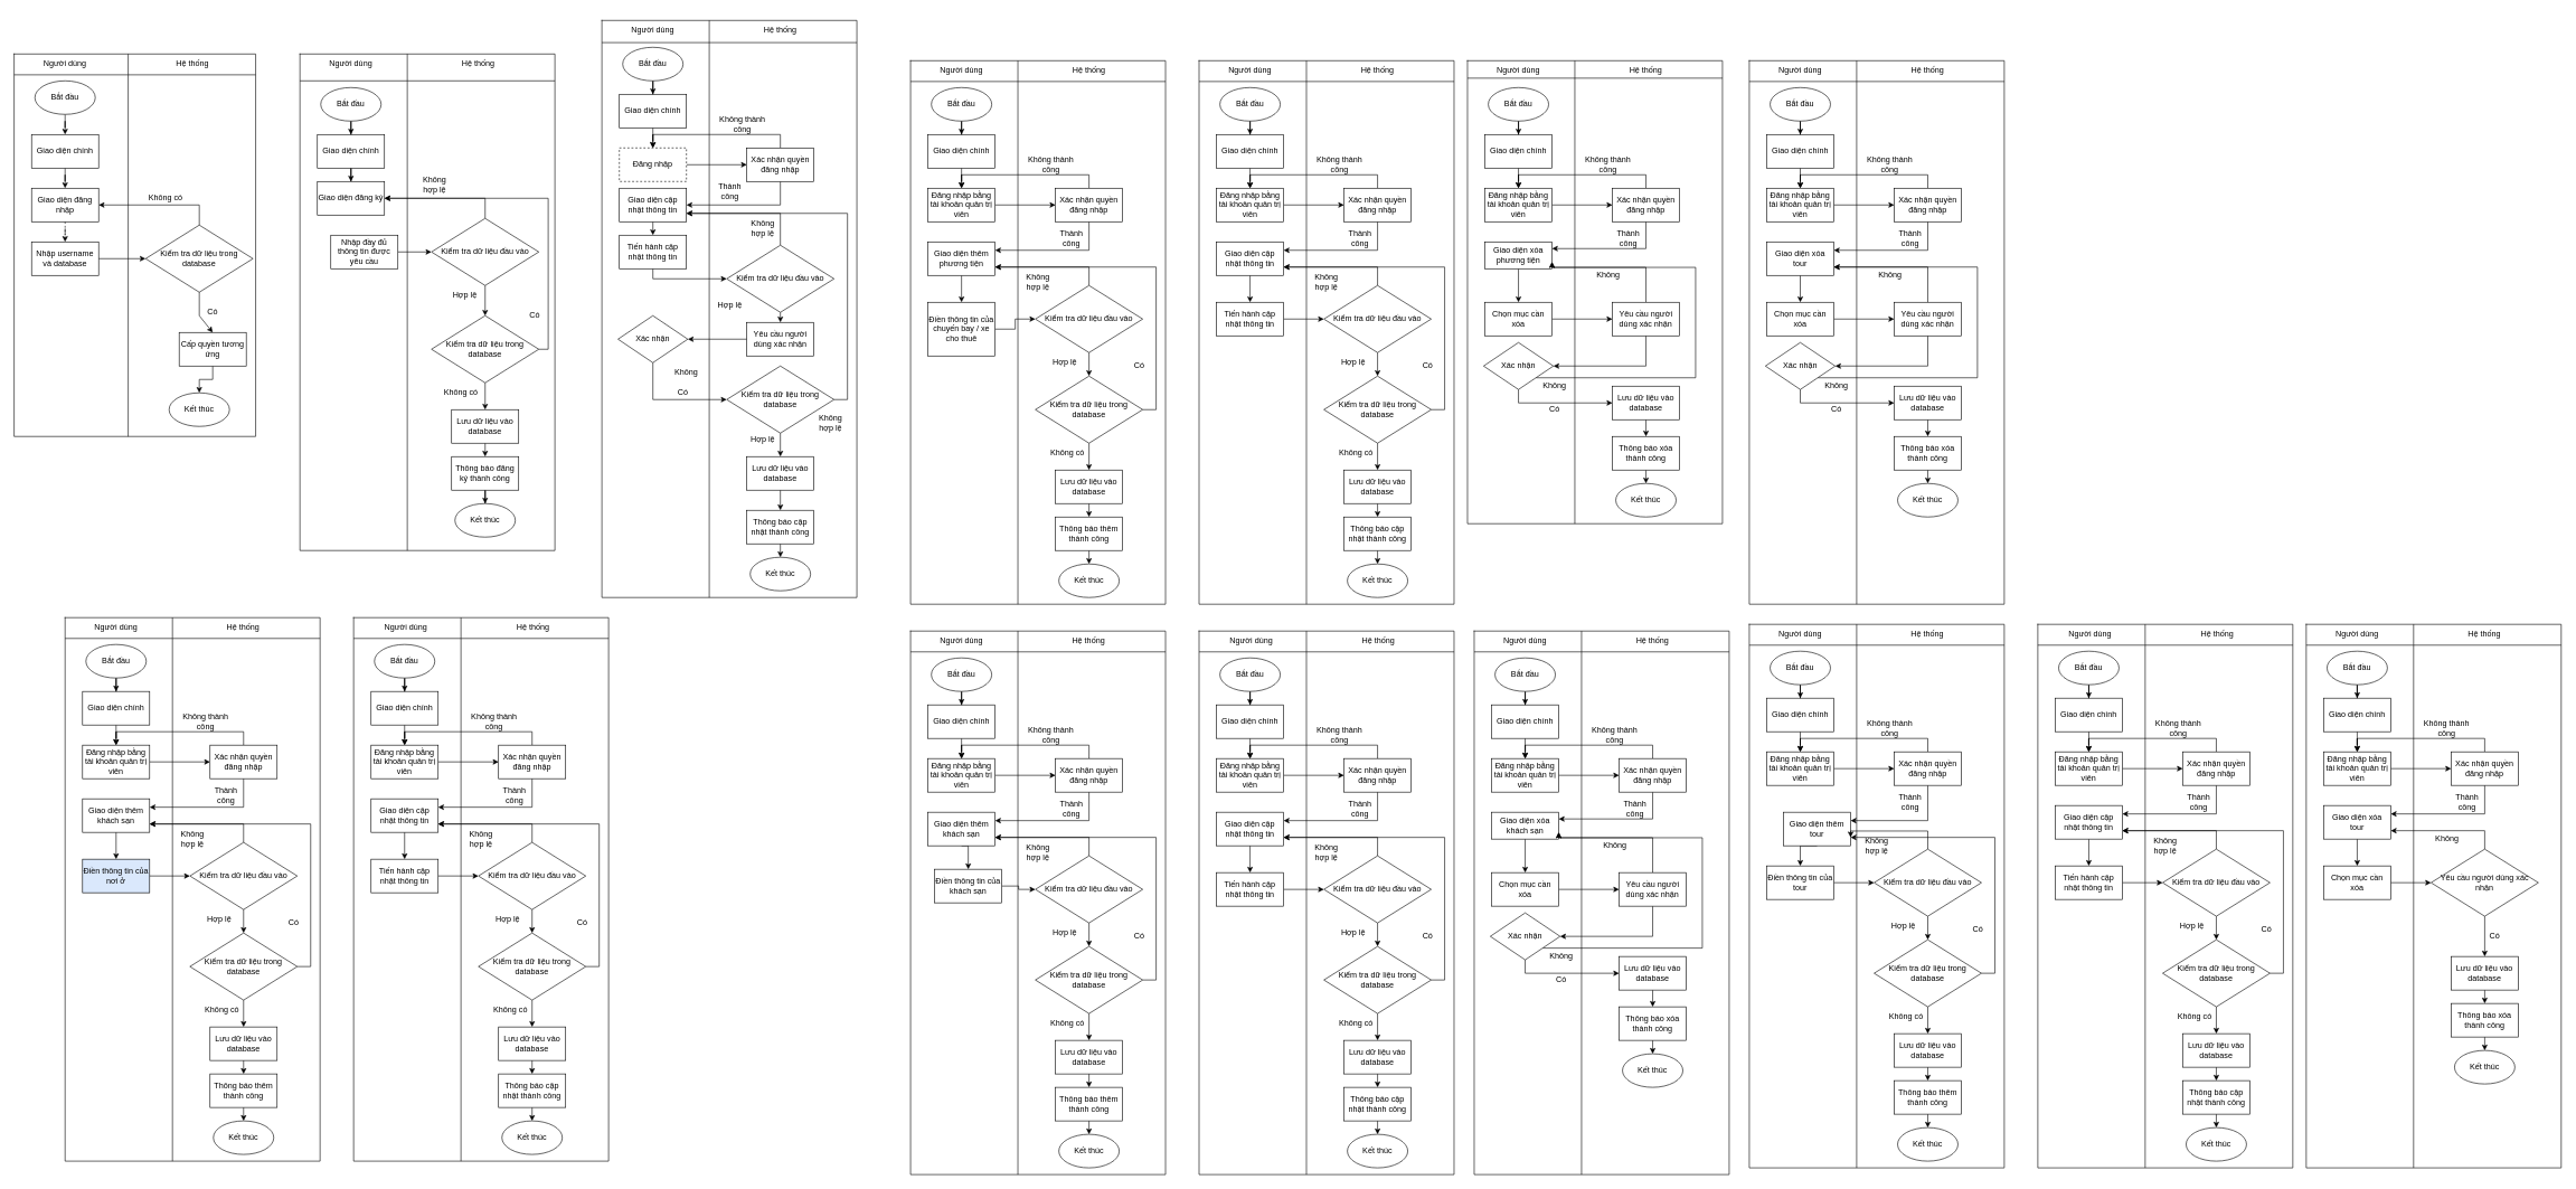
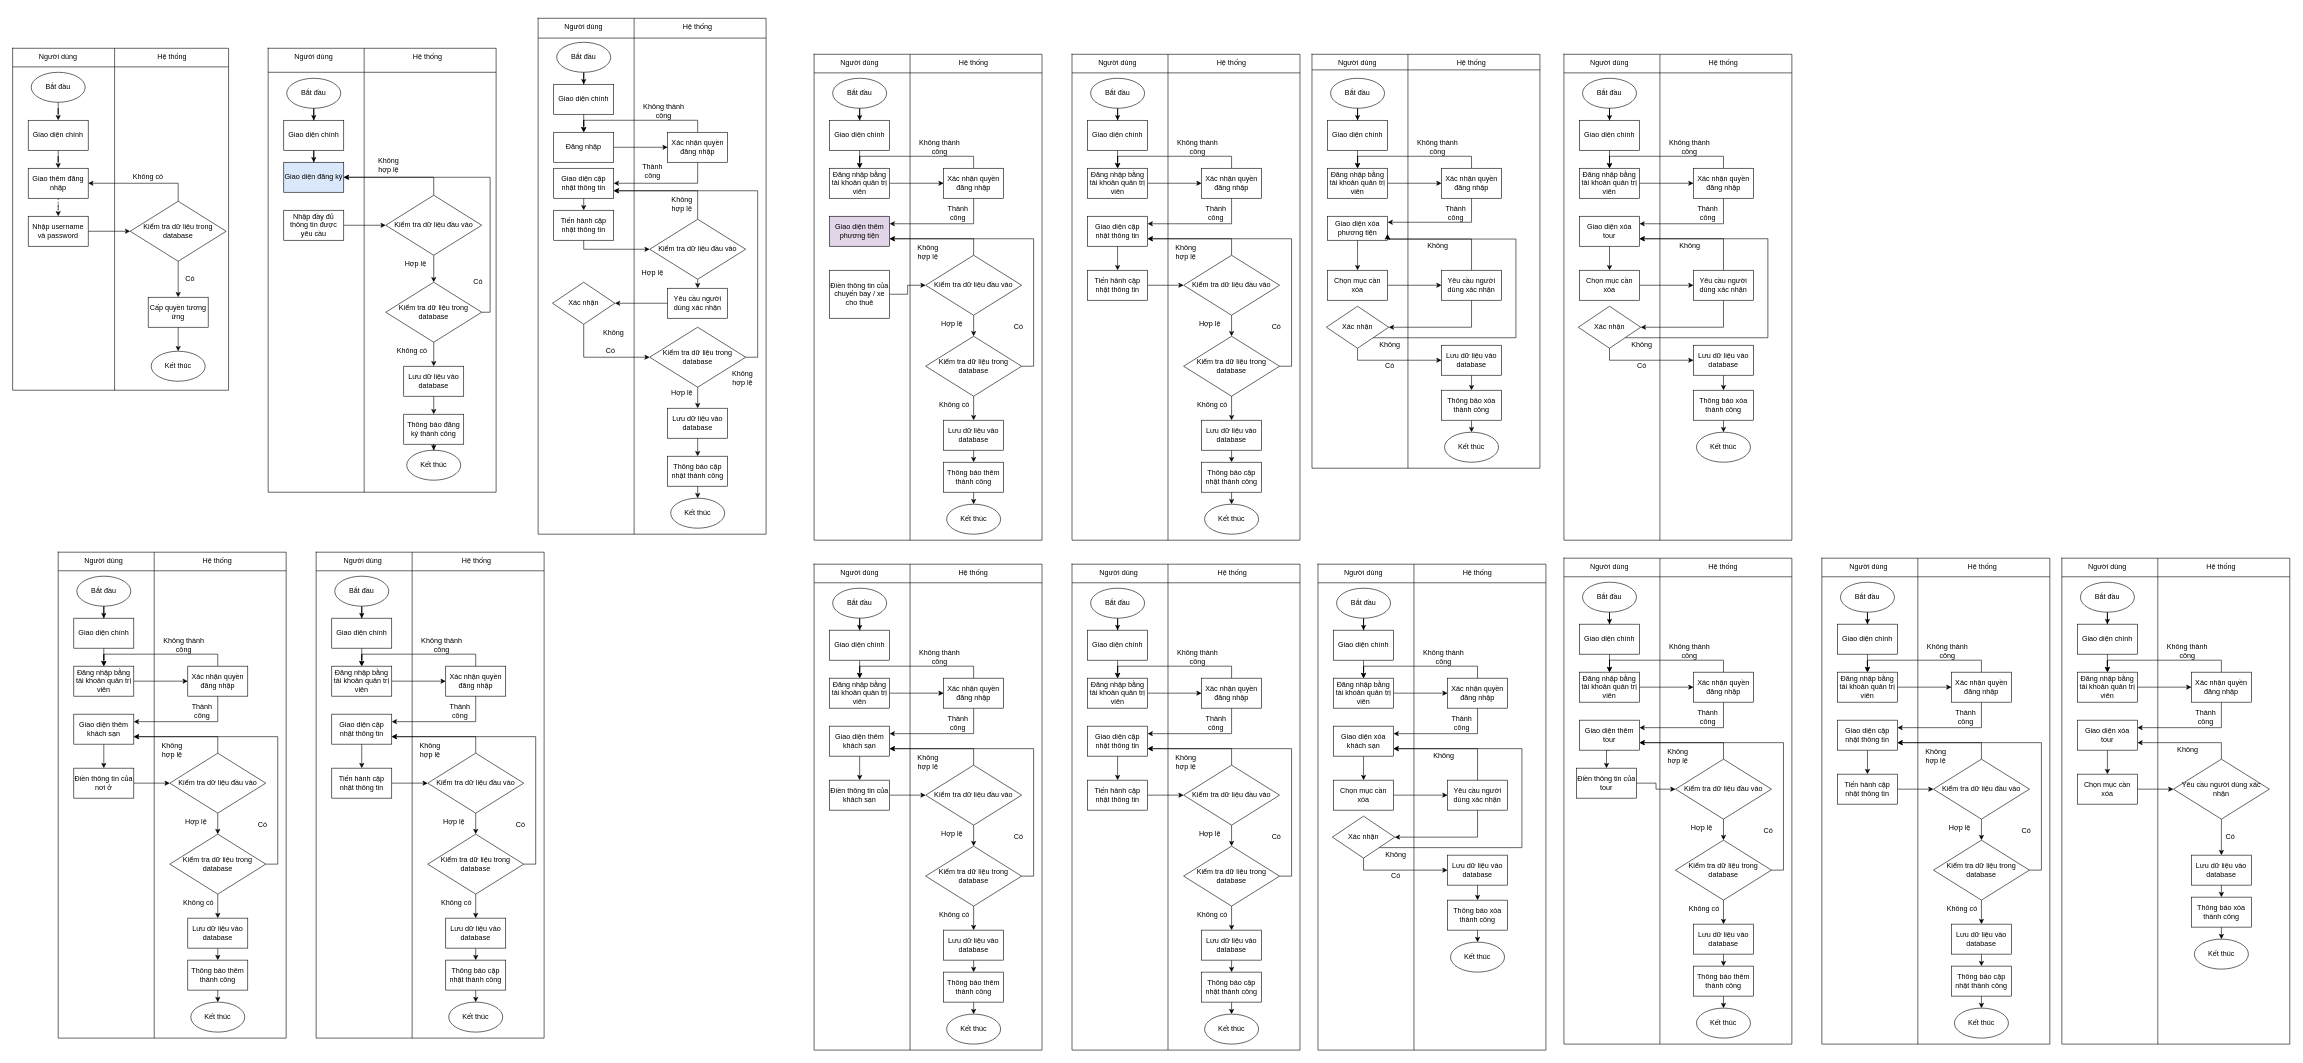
- <mxCell id="68" value="Đăng nhập" style="rounded=1;whiteSpace=wrap;html=1;arcSize=0;dashed=1;" parent="1" vertex="1"><mxGeometry x="922" y="220" width="100" height="50" as="geometry" /></mxCell>
+ <mxCell id="68" value="Đăng nhập" style="rounded=1;whiteSpace=wrap;html=1;arcSize=0;" parent="1" vertex="1"><mxGeometry x="922" y="220" width="100" height="50" as="geometry" /></mxCell>
- <mxCell id="36" value="Giao diện đăng ký" style="rounded=1;whiteSpace=wrap;html=1;arcSize=0;" parent="1" vertex="1"><mxGeometry x="472" y="270" width="100" height="50" as="geometry" /></mxCell>
+ <mxCell id="36" value="Giao diện đăng ký" style="rounded=1;whiteSpace=wrap;html=1;arcSize=0;fillColor=#dae8fc;" parent="1" vertex="1"><mxGeometry x="472" y="270" width="100" height="50" as="geometry" /></mxCell>
- <mxCell id="12" value="Giao diện đăng nhập" style="rounded=1;whiteSpace=wrap;html=1;arcSize=0;" parent="1" vertex="1"><mxGeometry x="46" y="280" width="100" height="50" as="geometry" /></mxCell>
+ <mxCell id="12" value="Giao thêm đăng nhập" style="rounded=1;whiteSpace=wrap;html=1;arcSize=0;" parent="1" vertex="1"><mxGeometry x="46" y="280" width="100" height="50" as="geometry" /></mxCell>
- <mxCell id="38" value="Nhập đầy đủ thông tin được yêu cầu" style="rounded=1;whiteSpace=wrap;html=1;arcSize=0;" parent="1" vertex="1"><mxGeometry x="492" y="350" width="100" height="50" as="geometry" /></mxCell>
+ <mxCell id="38" value="Nhập đầy đủ thông tin được yêu cầu" style="rounded=1;whiteSpace=wrap;html=1;arcSize=0;" parent="1" vertex="1"><mxGeometry x="472" y="350" width="100" height="50" as="geometry" /></mxCell>
- <mxCell id="14" value="Nhập username và database" style="rounded=1;whiteSpace=wrap;html=1;arcSize=0;" parent="1" vertex="1"><mxGeometry x="46" y="360" width="100" height="50" as="geometry" /></mxCell>
+ <mxCell id="14" value="Nhập username và password" style="rounded=1;whiteSpace=wrap;html=1;arcSize=0;" parent="1" vertex="1"><mxGeometry x="46" y="360" width="100" height="50" as="geometry" /></mxCell>
- <mxCell id="115" value="Giao diện thêm phương tiện" style="rounded=1;whiteSpace=wrap;html=1;arcSize=0;" parent="1" vertex="1"><mxGeometry x="1382" y="360" width="100" height="50" as="geometry" /></mxCell>
+ <mxCell id="115" value="Giao diện thêm phương tiện" style="rounded=1;whiteSpace=wrap;html=1;arcSize=0;fillColor=#e1d5e7;" parent="1" vertex="1"><mxGeometry x="1382" y="360" width="100" height="50" as="geometry" /></mxCell>
- <mxCell id="114" style="edgeStyle=orthogonalEdgeStyle;rounded=0;orthogonalLoop=1;jettySize=auto;html=1;exitX=0.5;exitY=1;exitDx=0;exitDy=0;entryX=0.5;entryY=0;entryDx=0;entryDy=0;" parent="1" source="115" target="172" edge="1"><mxGeometry relative="1" as="geometry" /></mxCell>
- <mxCell id="21" value="Cấp quyền tương ứng" style="rounded=1;whiteSpace=wrap;html=1;arcSize=0;" parent="1" vertex="1"><mxGeometry x="266" y="495" width="100" height="50" as="geometry" /></mxCell>
+ <mxCell id="21" value="Cấp quyền tương ứng" style="rounded=1;whiteSpace=wrap;html=1;arcSize=0;" parent="1" vertex="1"><mxGeometry x="246" y="495" width="100" height="50" as="geometry" /></mxCell>
- <mxCell id="46" value="Thông báo đăng ký thành công" style="rounded=1;whiteSpace=wrap;html=1;arcSize=0;" parent="1" vertex="1"><mxGeometry x="672" y="680" width="100" height="50" as="geometry" /></mxCell>
+ <mxCell id="46" value="Thông báo đăng ký thành công" style="rounded=1;whiteSpace=wrap;html=1;arcSize=0;" parent="1" vertex="1"><mxGeometry x="672" y="690" width="100" height="50" as="geometry" /></mxCell>
- <mxCell id="545" value="Giao diện xóa khách sạn" style="rounded=1;whiteSpace=wrap;html=1;arcSize=0;" parent="1" vertex="1"><mxGeometry x="2222" y="1210" width="100" height="40" as="geometry" /></mxCell>
+ <mxCell id="545" value="Giao diện xóa khách sạn" style="rounded=1;whiteSpace=wrap;html=1;arcSize=0;" parent="1" vertex="1"><mxGeometry x="2222" y="1210" width="100" height="50" as="geometry" /></mxCell>
- <mxCell id="379" value="Giao diện thêm tour" style="rounded=1;whiteSpace=wrap;html=1;arcSize=0;" parent="1" vertex="1"><mxGeometry x="2657" y="1210" width="100" height="50" as="geometry" /></mxCell>
+ <mxCell id="379" value="Giao diện thêm tour" style="rounded=1;whiteSpace=wrap;html=1;arcSize=0;" parent="1" vertex="1"><mxGeometry x="2632" y="1200" width="100" height="50" as="geometry" /></mxCell>
- <mxCell id="278" value="Điền thông tin của nơi ở" style="rounded=1;whiteSpace=wrap;html=1;arcSize=0;fillColor=#dae8fc;" parent="1" vertex="1"><mxGeometry x="122" y="1280" width="100" height="50" as="geometry" /></mxCell>
+ <mxCell id="278" value="Điền thông tin của nơi ở" style="rounded=1;whiteSpace=wrap;html=1;arcSize=0;" parent="1" vertex="1"><mxGeometry x="122" y="1280" width="100" height="50" as="geometry" /></mxCell>
- <mxCell id="434" value="Điền thông tin của tour" style="rounded=1;whiteSpace=wrap;html=1;arcSize=0;" parent="1" vertex="1"><mxGeometry x="2632" y="1290" width="100" height="50" as="geometry" /></mxCell>
+ <mxCell id="434" value="Điền thông tin của tour" style="rounded=1;whiteSpace=wrap;html=1;arcSize=0;" parent="1" vertex="1"><mxGeometry x="2627" y="1280" width="100" height="50" as="geometry" /></mxCell>
- <mxCell id="356" value="Điền thông tin của khách sạn" style="rounded=1;whiteSpace=wrap;html=1;arcSize=0;" parent="1" vertex="1"><mxGeometry x="1392" y="1295" width="100" height="50" as="geometry" /></mxCell>
+ <mxCell id="356" value="Điền thông tin của khách sạn" style="rounded=1;whiteSpace=wrap;html=1;arcSize=0;" parent="1" vertex="1"><mxGeometry x="1382" y="1300" width="100" height="50" as="geometry" /></mxCell>
